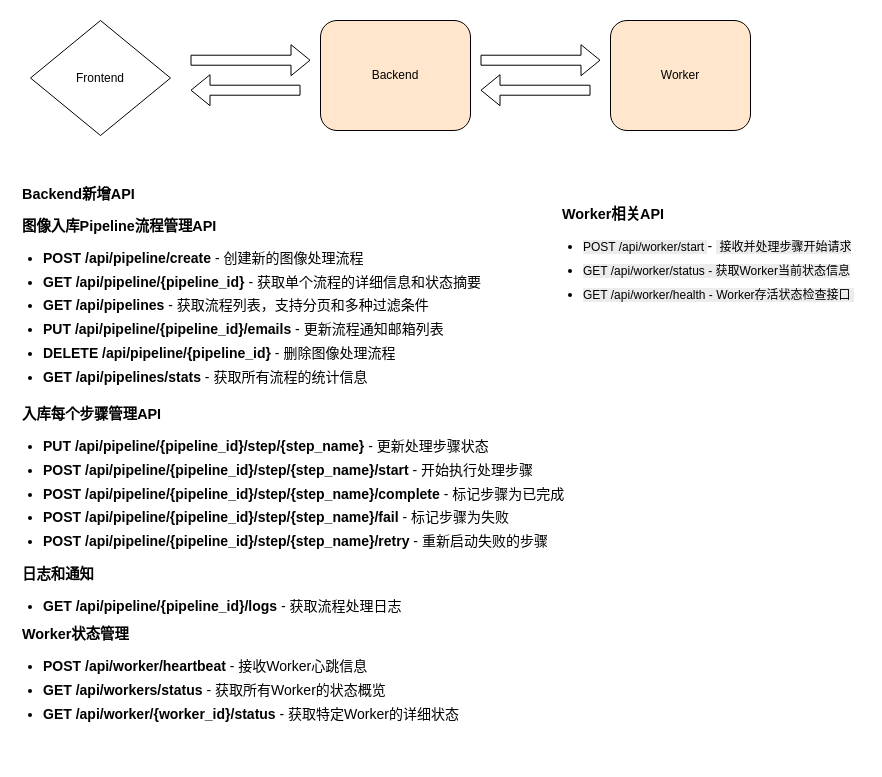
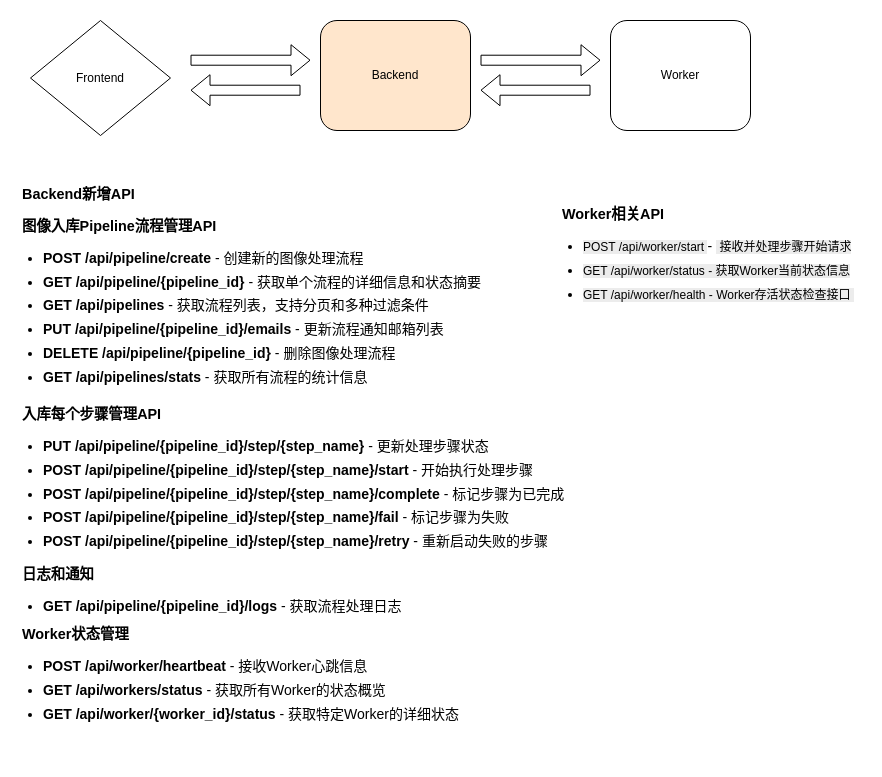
- <mxCell id="3" value="Worker" style="rounded=1;whiteSpace=wrap;html=1;fillColor=#ffe6cc;" parent="1" vertex="1"><mxGeometry x="610" y="20" width="140" height="110" as="geometry" /></mxCell>
+ <mxCell id="3" value="Worker" style="rounded=1;whiteSpace=wrap;html=1;" parent="1" vertex="1"><mxGeometry x="610" y="20" width="140" height="110" as="geometry" /></mxCell>
